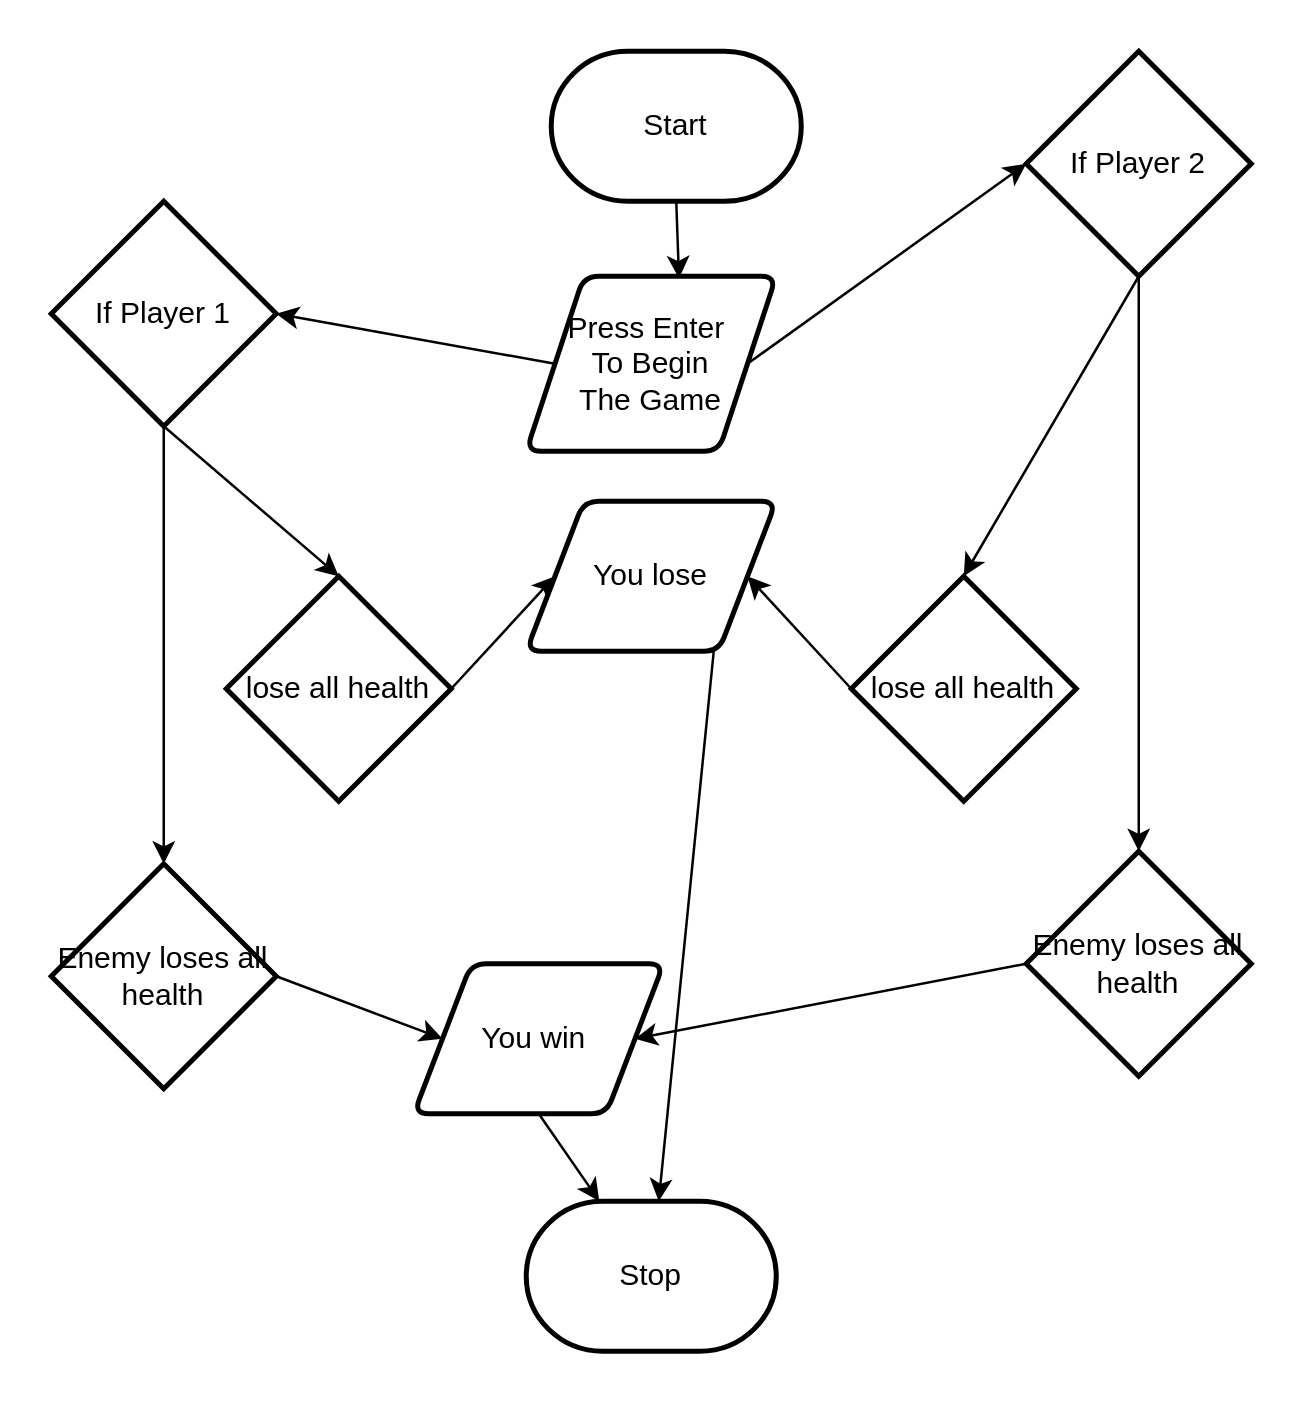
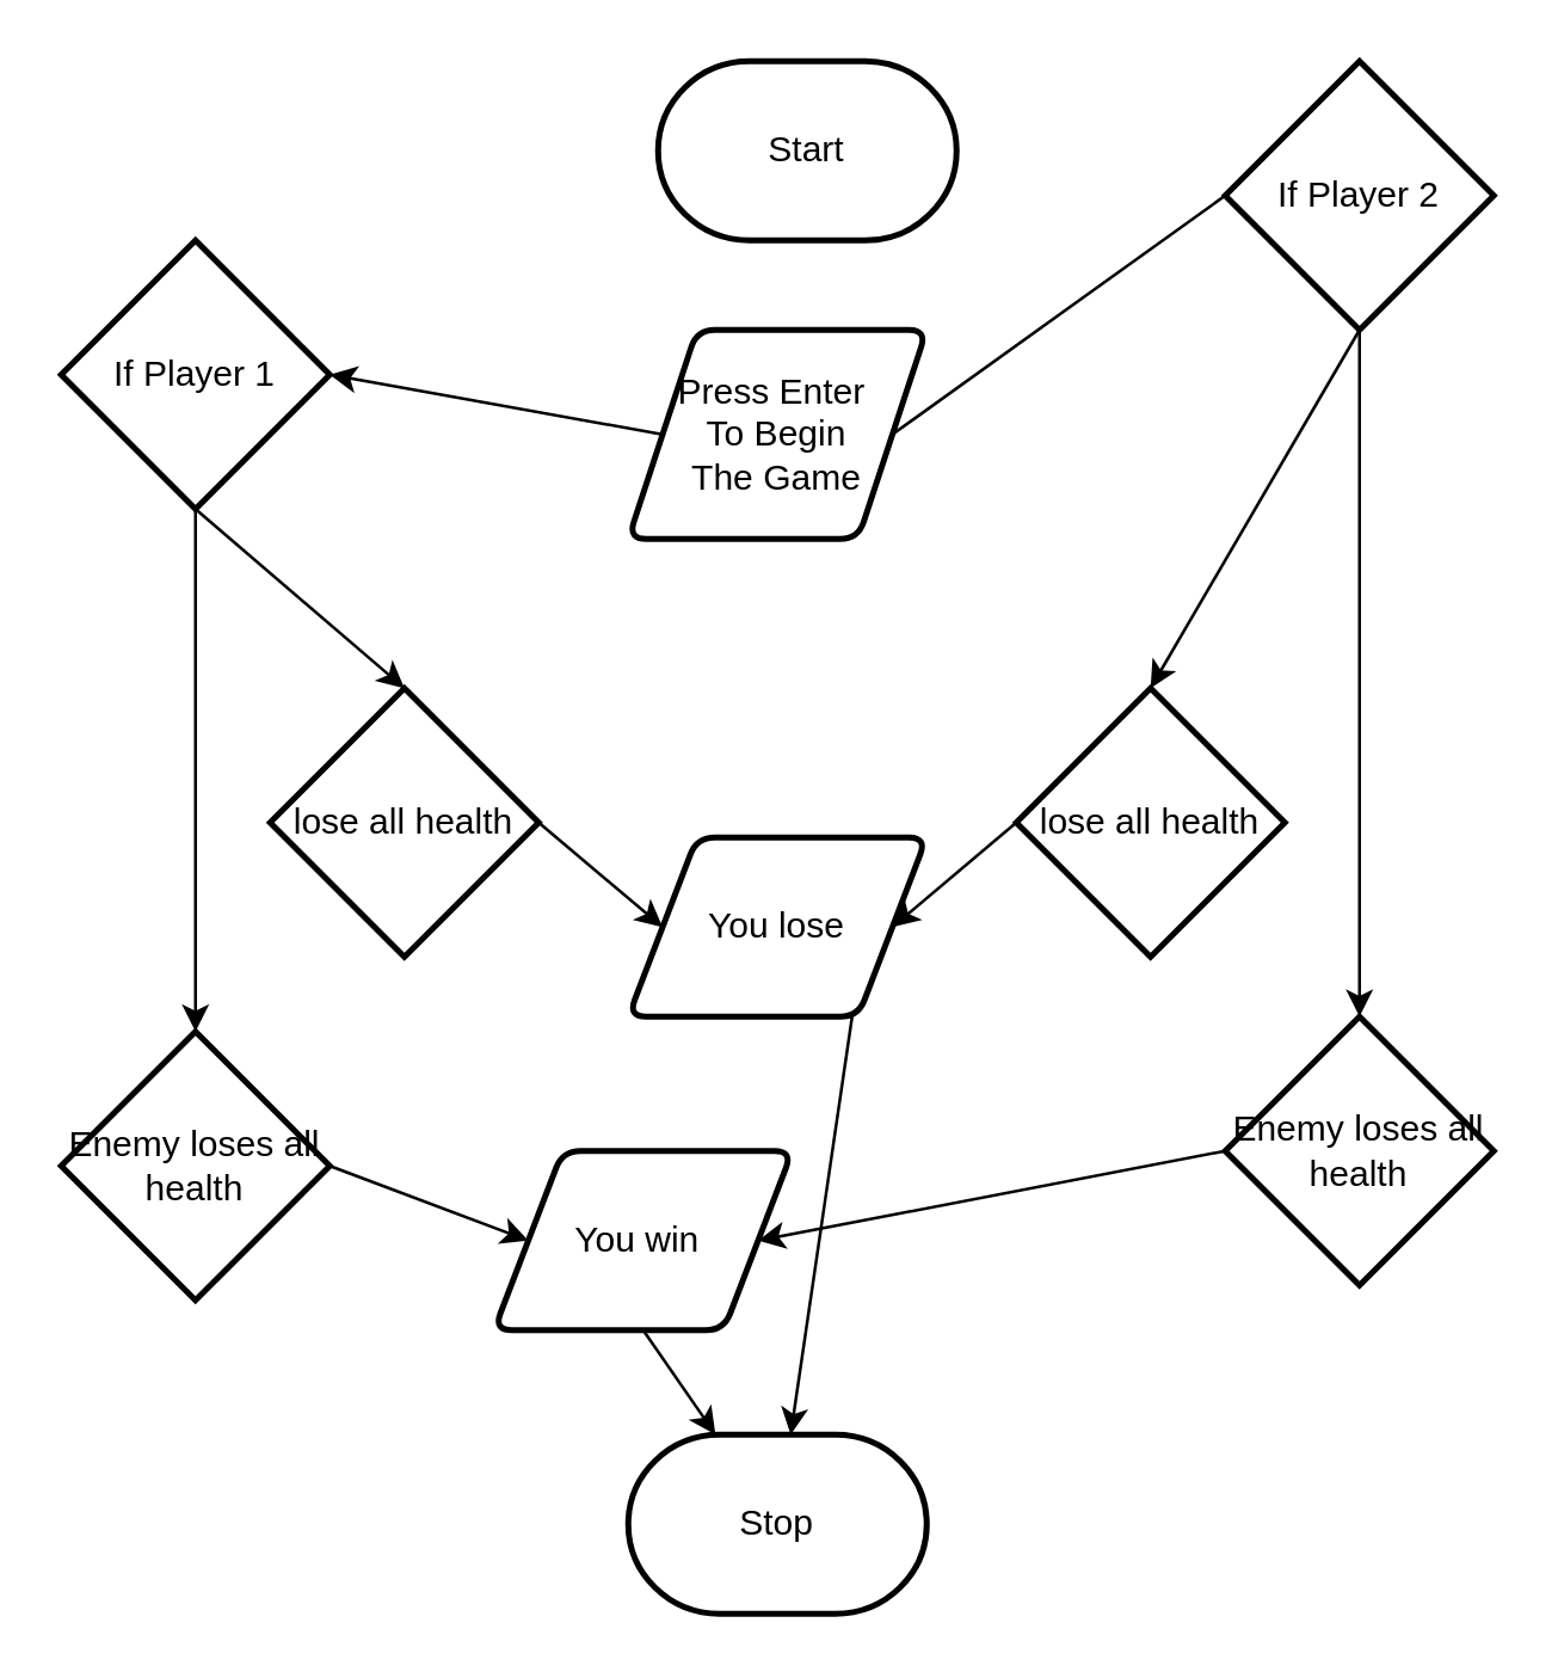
- <mxCell id="5" style="edgeStyle=none;html=1;exitX=1;exitY=0.5;exitDx=0;exitDy=0;entryX=0;entryY=0.5;entryDx=0;entryDy=0;entryPerimeter=0;strokeColor=default;endArrow=classic;endFill=1;" parent="1" source="7" target="13" edge="1"><mxGeometry relative="1" as="geometry" /></mxCell>
+ <mxCell id="5" style="edgeStyle=none;html=1;exitX=1;exitY=0.5;exitDx=0;exitDy=0;entryX=0;entryY=0.5;entryDx=0;entryDy=0;entryPerimeter=0;strokeColor=default;endArrow=none;endFill=1;" parent="1" source="7" target="13" edge="1"><mxGeometry relative="1" as="geometry" /></mxCell>
- <mxCell id="2" style="edgeStyle=none;html=1;exitX=0.5;exitY=1;exitDx=0;exitDy=0;exitPerimeter=0;entryX=0.611;entryY=0.013;entryDx=0;entryDy=0;entryPerimeter=0;strokeColor=default;endArrow=classic;endFill=1;" parent="1" source="3" target="7" edge="1"><mxGeometry relative="1" as="geometry" /></mxCell>
- <mxCell id="17" value="You lose" style="shape=parallelogram;html=1;strokeWidth=2;perimeter=parallelogramPerimeter;whiteSpace=wrap;rounded=1;arcSize=12;size=0.23;glass=0;strokeColor=default;fillColor=default;gradientColor=none;" parent="1" vertex="1"><mxGeometry x="210" y="200" width="100" height="60" as="geometry" /></mxCell>
+ <mxCell id="17" value="You lose" style="shape=parallelogram;html=1;strokeWidth=2;perimeter=parallelogramPerimeter;whiteSpace=wrap;rounded=1;arcSize=12;size=0.23;glass=0;strokeColor=default;fillColor=default;gradientColor=none;" parent="1" vertex="1"><mxGeometry x="210" y="280" width="100" height="60" as="geometry" /></mxCell>
